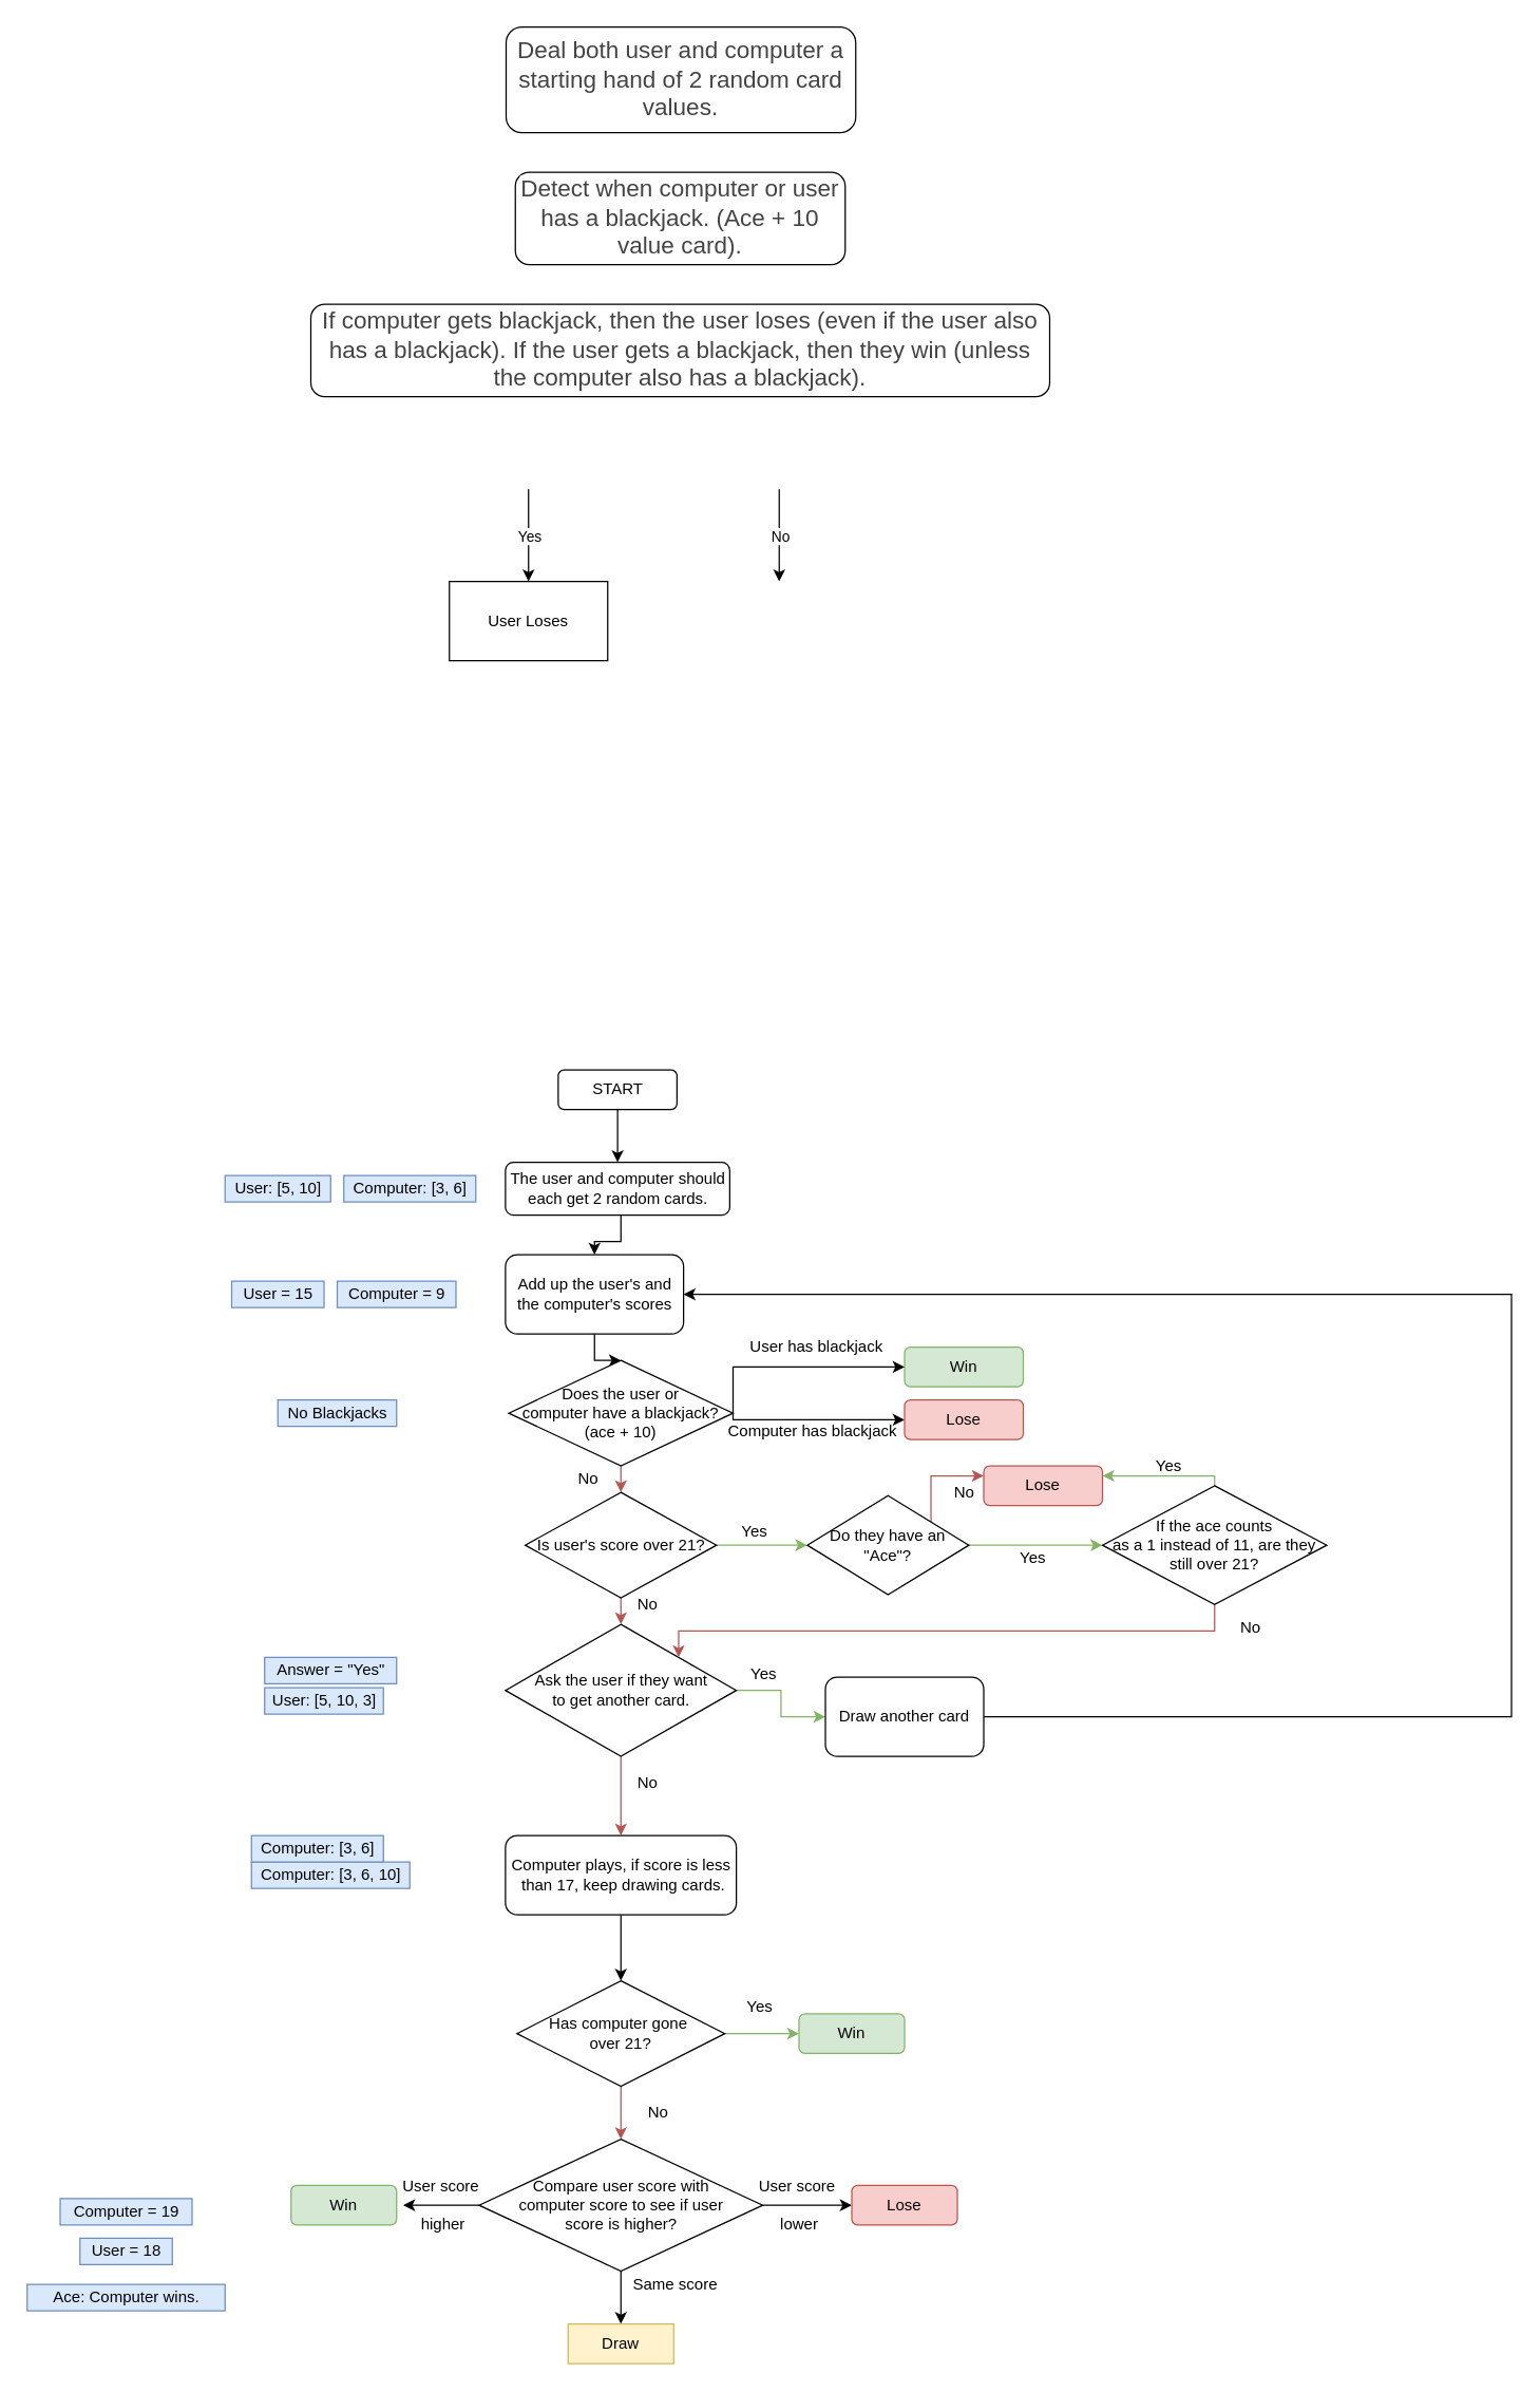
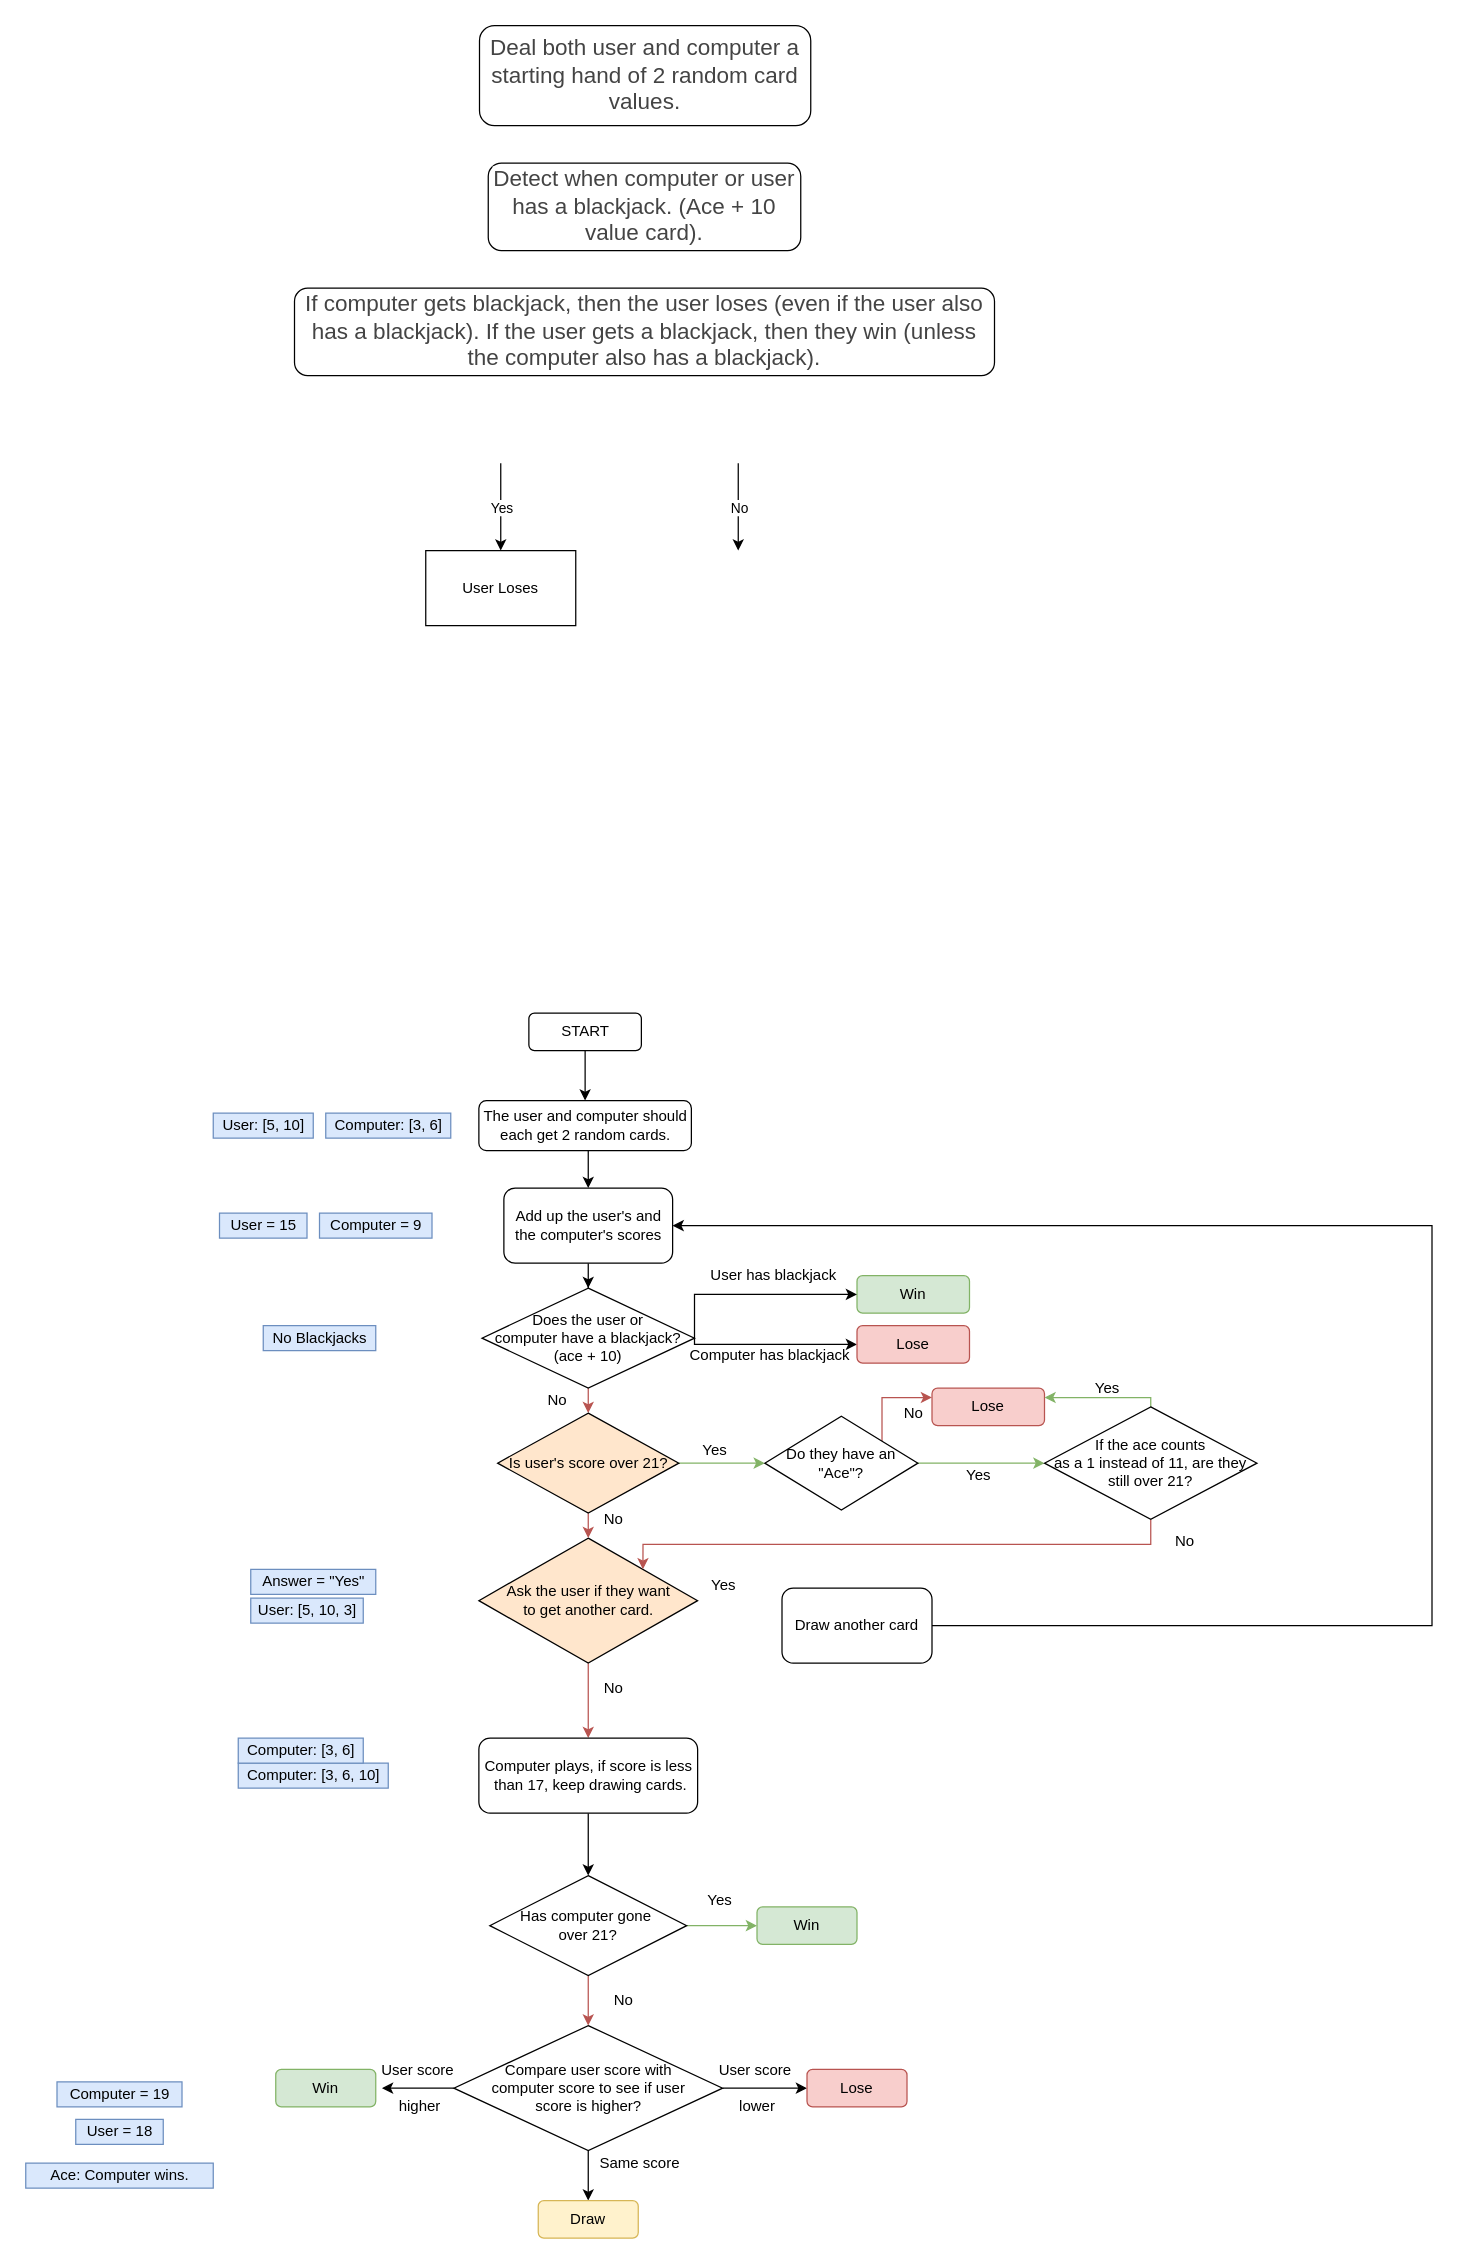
- <mxCell id="15" value="Add up the user's and the computer's scores" style="rounded=1;whiteSpace=wrap;html=1;" vertex="1" parent="1"><mxGeometry x="382.5" y="950" width="135" height="60" as="geometry" /></mxCell>
+ <mxCell id="15" value="Add up the user's and the computer's scores" style="rounded=1;whiteSpace=wrap;html=1;" vertex="1" parent="1"><mxGeometry x="402.5" y="950" width="135" height="60" as="geometry" /></mxCell>
- <mxCell id="36" value="Is user's score&amp;nbsp;over 21?" style="rhombus;whiteSpace=wrap;html=1;" vertex="1" parent="1"><mxGeometry x="397.5" y="1130" width="145" height="80" as="geometry" /></mxCell>
+ <mxCell id="36" value="Is user's score&amp;nbsp;over 21?" style="rhombus;whiteSpace=wrap;html=1;fillColor=#ffe6cc;" vertex="1" parent="1"><mxGeometry x="397.5" y="1130" width="145" height="80" as="geometry" /></mxCell>
- <mxCell id="23" value="&lt;span&gt;Ask the user if they want &lt;br&gt;to get another card.&lt;/span&gt;" style="rhombus;whiteSpace=wrap;html=1;" vertex="1" parent="1"><mxGeometry x="382.5" y="1230" width="175" height="100" as="geometry" /></mxCell>
+ <mxCell id="23" value="&lt;span&gt;Ask the user if they want &lt;br&gt;to get another card.&lt;/span&gt;" style="rhombus;whiteSpace=wrap;html=1;fillColor=#ffe6cc;" vertex="1" parent="1"><mxGeometry x="382.5" y="1230" width="175" height="100" as="geometry" /></mxCell>
- <mxCell id="22" style="edgeStyle=orthogonalEdgeStyle;rounded=0;orthogonalLoop=1;jettySize=auto;html=1;exitX=1;exitY=0.5;exitDx=0;exitDy=0;entryX=0;entryY=0.5;entryDx=0;entryDy=0;fillColor=#d5e8d4;strokeColor=#82b366;" edge="1" parent="1" source="23" target="62"><mxGeometry relative="1" as="geometry" /></mxCell>
- <mxCell id="42" value="Draw" style="whiteSpace=wrap;html=1;fillColor=#fff2cc;strokeColor=#d6b656;rounded=0;" vertex="1" parent="1"><mxGeometry x="430" y="1760" width="80" height="30" as="geometry" /></mxCell>
+ <mxCell id="42" value="Draw" style="rounded=1;whiteSpace=wrap;html=1;fillColor=#fff2cc;strokeColor=#d6b656;" vertex="1" parent="1"><mxGeometry x="430" y="1760" width="80" height="30" as="geometry" /></mxCell>
